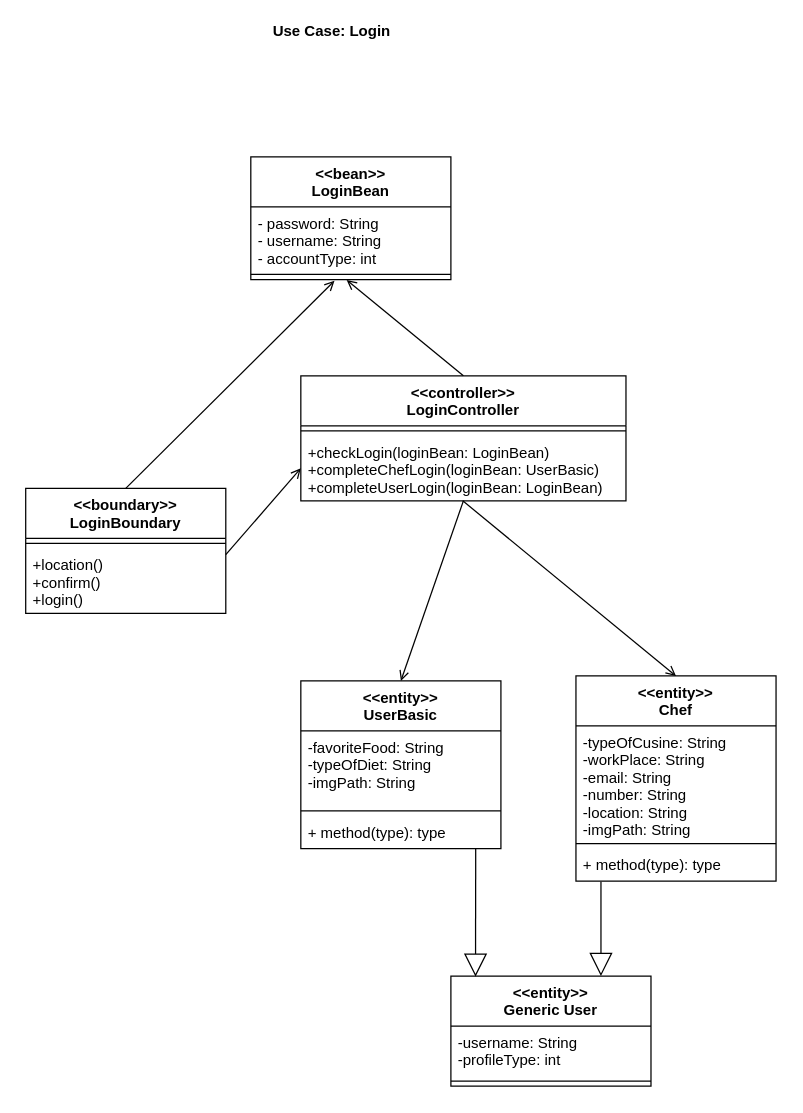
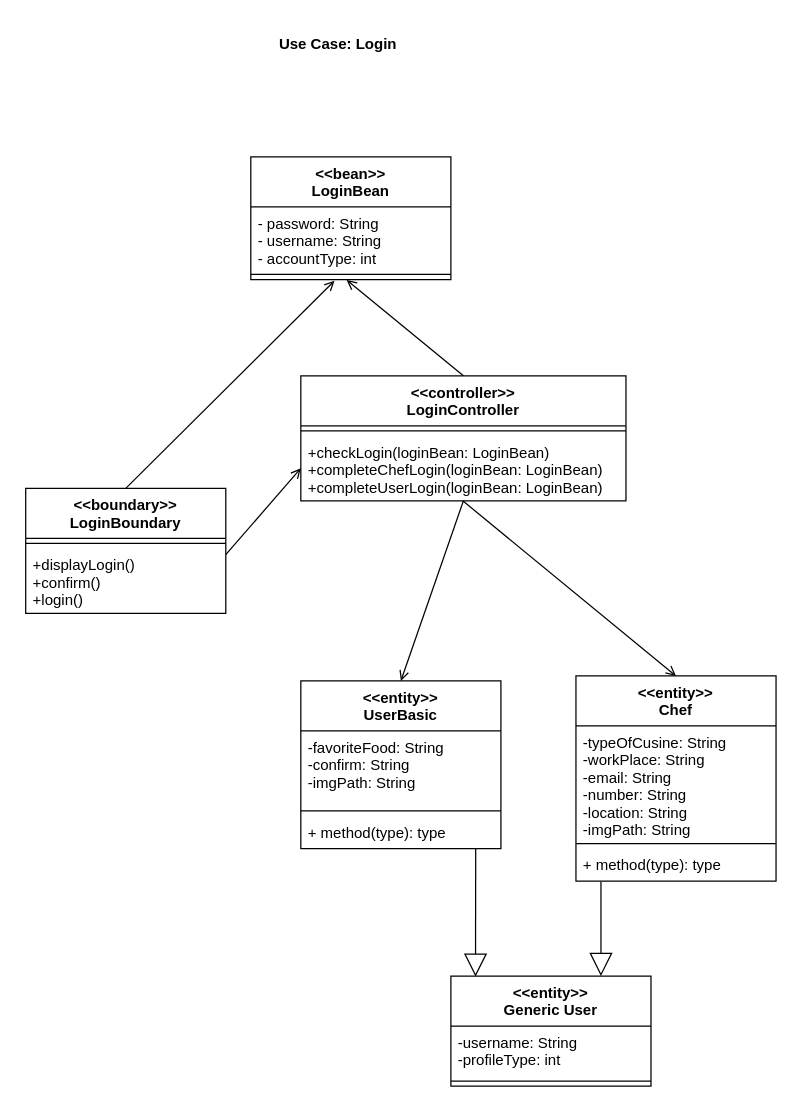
- <mxCell id="8" value="&lt;b&gt;Use Case: Login&lt;/b&gt;" style="text;html=1;strokeColor=none;fillColor=none;align=center;verticalAlign=middle;whiteSpace=wrap;rounded=0;" parent="1" vertex="1"><mxGeometry x="155" y="10" width="220" height="30" as="geometry" /></mxCell>
+ <mxCell id="8" value="&lt;b&gt;Use Case: Login&lt;/b&gt;" style="text;html=1;strokeColor=none;fillColor=none;align=center;verticalAlign=middle;whiteSpace=wrap;rounded=0;" parent="1" vertex="1"><mxGeometry x="160" y="20" width="220" height="30" as="geometry" /></mxCell>
- <mxCell id="4" value="+checkLogin(loginBean: LoginBean)&#10;+completeChefLogin(loginBean: UserBasic)&#10;+completeUserLogin(loginBean: LoginBean)" style="text;strokeColor=none;fillColor=none;align=left;verticalAlign=top;spacingLeft=4;spacingRight=4;overflow=hidden;rotatable=0;points=[[0,0.5],[1,0.5]];portConstraint=eastwest;" parent="2" vertex="1"><mxGeometry y="48" width="260" height="52" as="geometry" /></mxCell>
+ <mxCell id="4" value="+checkLogin(loginBean: LoginBean)&#10;+completeChefLogin(loginBean: LoginBean)&#10;+completeUserLogin(loginBean: LoginBean)" style="text;strokeColor=none;fillColor=none;align=left;verticalAlign=top;spacingLeft=4;spacingRight=4;overflow=hidden;rotatable=0;points=[[0,0.5],[1,0.5]];portConstraint=eastwest;" parent="2" vertex="1"><mxGeometry y="48" width="260" height="52" as="geometry" /></mxCell>
- <mxCell id="7" value="+location()&#10;+confirm()&#10;+login()" style="text;strokeColor=none;fillColor=none;align=left;verticalAlign=top;spacingLeft=4;spacingRight=4;overflow=hidden;rotatable=0;points=[[0,0.5],[1,0.5]];portConstraint=eastwest;" parent="5" vertex="1"><mxGeometry y="48" width="160" height="52" as="geometry" /></mxCell>
+ <mxCell id="7" value="+displayLogin()&#10;+confirm()&#10;+login()" style="text;strokeColor=none;fillColor=none;align=left;verticalAlign=top;spacingLeft=4;spacingRight=4;overflow=hidden;rotatable=0;points=[[0,0.5],[1,0.5]];portConstraint=eastwest;" parent="5" vertex="1"><mxGeometry y="48" width="160" height="52" as="geometry" /></mxCell>
- <mxCell id="10" value="-favoriteFood: String&#10;-typeOfDiet: String&#10;-imgPath: String" style="text;strokeColor=none;fillColor=none;align=left;verticalAlign=top;spacingLeft=4;spacingRight=4;overflow=hidden;rotatable=0;points=[[0,0.5],[1,0.5]];portConstraint=eastwest;" parent="9" vertex="1"><mxGeometry y="40" width="160" height="60" as="geometry" /></mxCell>
+ <mxCell id="10" value="-favoriteFood: String&#10;-confirm: String&#10;-imgPath: String" style="text;strokeColor=none;fillColor=none;align=left;verticalAlign=top;spacingLeft=4;spacingRight=4;overflow=hidden;rotatable=0;points=[[0,0.5],[1,0.5]];portConstraint=eastwest;" parent="9" vertex="1"><mxGeometry y="40" width="160" height="60" as="geometry" /></mxCell>
